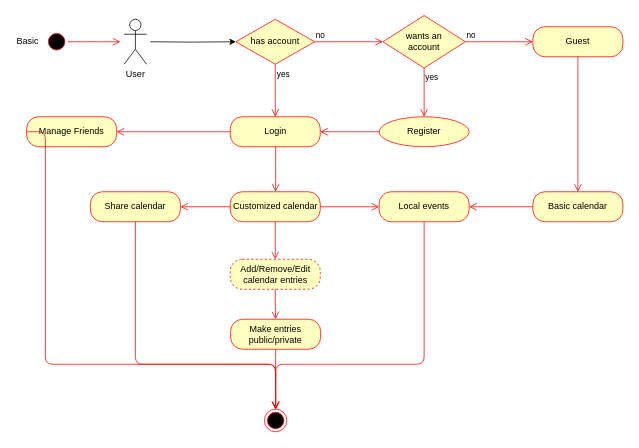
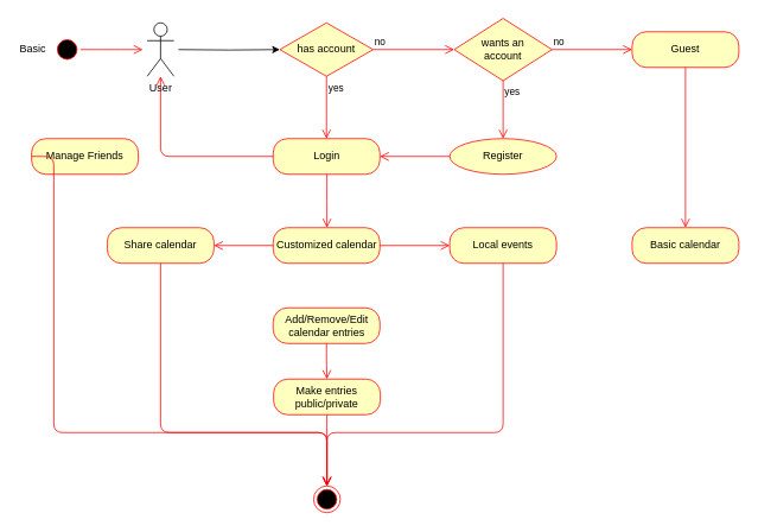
- <mxCell id="20" value="" style="edgeStyle=orthogonalEdgeStyle;html=1;verticalAlign=bottom;endArrow=open;endSize=8;strokeColor=#ff0000;entryX=1;entryY=0.5;entryDx=0;entryDy=0;exitX=0;exitY=0.5;exitDx=0;exitDy=0;" parent="1" source="4" target="19" edge="1"><mxGeometry relative="1" as="geometry"><mxPoint x="160" y="370" as="targetPoint" /><mxPoint x="185" y="300" as="sourcePoint" /></mxGeometry></mxCell>
+ <mxCell id="20" value="" style="edgeStyle=orthogonalEdgeStyle;html=1;verticalAlign=bottom;endArrow=open;endSize=8;strokeColor=#ff0000;exitX=0;exitY=0.5;exitDx=0;exitDy=0;" parent="1" source="4" target="3" edge="1"><mxGeometry relative="1" as="geometry"><mxPoint x="160" y="370" as="targetPoint" /><mxPoint x="185" y="300" as="sourcePoint" /></mxGeometry></mxCell>
- <mxCell id="17" value="" style="edgeStyle=orthogonalEdgeStyle;html=1;verticalAlign=bottom;endArrow=open;endSize=8;strokeColor=#ff0000;entryX=1;entryY=0.5;entryDx=0;entryDy=0;" parent="1" source="16" target="18" edge="1"><mxGeometry relative="1" as="geometry"><mxPoint x="570" y="585" as="targetPoint" /></mxGeometry></mxCell>
- <mxCell id="26" value="" style="edgeStyle=orthogonalEdgeStyle;html=1;verticalAlign=bottom;endArrow=open;endSize=8;strokeColor=#ff0000;exitX=0.5;exitY=1;exitDx=0;exitDy=0;" parent="1" source="13" target="24" edge="1"><mxGeometry relative="1" as="geometry"><mxPoint x="175" y="475" as="targetPoint" /><mxPoint x="175" y="415" as="sourcePoint" /></mxGeometry></mxCell>
- <mxCell id="24" value="Add/Remove/Edit&lt;br&gt;calendar entries&lt;br&gt;" style="rounded=1;whiteSpace=wrap;html=1;arcSize=40;fontColor=#000000;fillColor=#ffffc0;strokeColor=#ff0000;dashed=1;" parent="1" vertex="1"><mxGeometry x="306.5" y="345" width="120" height="40" as="geometry" /></mxCell>
+ <mxCell id="24" value="Add/Remove/Edit&lt;br&gt;calendar entries&lt;br&gt;" style="rounded=1;whiteSpace=wrap;html=1;arcSize=40;fontColor=#000000;fillColor=#ffffc0;strokeColor=#ff0000;" parent="1" vertex="1"><mxGeometry x="306.5" y="345" width="120" height="40" as="geometry" /></mxCell>
